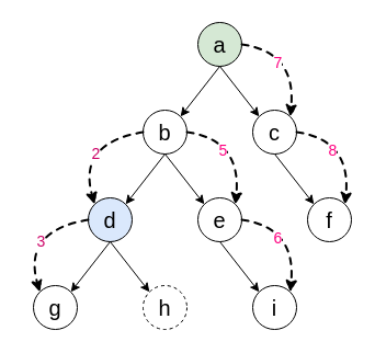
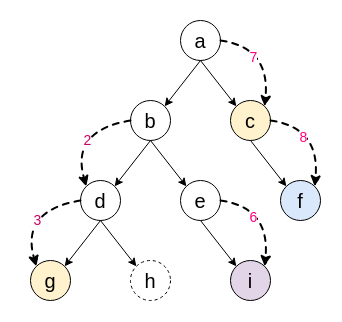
- <mxCell id="2" value="&lt;font style=&quot;font-size: 20px&quot;&gt;a&lt;/font&gt;" style="ellipse;whiteSpace=wrap;html=1;aspect=fixed;fillColor=#d5e8d4;" parent="1" vertex="1"><mxGeometry x="180" y="20" width="40" height="40" as="geometry" /></mxCell>
+ <mxCell id="2" value="&lt;font style=&quot;font-size: 20px&quot;&gt;a&lt;/font&gt;" style="ellipse;whiteSpace=wrap;html=1;aspect=fixed;" parent="1" vertex="1"><mxGeometry x="180" y="20" width="40" height="40" as="geometry" /></mxCell>
- <mxCell id="3" value="&lt;font style=&quot;font-size: 20px&quot;&gt;c&lt;/font&gt;" style="ellipse;whiteSpace=wrap;html=1;aspect=fixed;" parent="1" vertex="1"><mxGeometry x="230" y="100" width="40" height="40" as="geometry" /></mxCell>
+ <mxCell id="3" value="&lt;font style=&quot;font-size: 20px&quot;&gt;c&lt;/font&gt;" style="ellipse;whiteSpace=wrap;html=1;aspect=fixed;fillColor=#fff2cc;" parent="1" vertex="1"><mxGeometry x="230" y="100" width="40" height="40" as="geometry" /></mxCell>
- <mxCell id="23" value="" style="endArrow=classic;html=1;entryX=1;entryY=0;entryDx=0;entryDy=0;exitX=1;exitY=0.5;exitDx=0;exitDy=0;dashed=1;strokeWidth=2;jumpStyle=none;comic=1;curved=1;" edge="1" parent="1" source="4" target="7"><mxGeometry width="50" height="50" relative="1" as="geometry"><mxPoint x="220" y="130" as="sourcePoint" /><mxPoint x="175.858" y="195.858" as="targetPoint" /><Array as="points"><mxPoint x="220" y="127" /></Array></mxGeometry></mxCell>
- <mxCell id="24" value="&lt;font style=&quot;font-size: 14px&quot; color=&quot;#ff0080&quot;&gt;5&lt;/font&gt;" style="text;html=1;align=center;verticalAlign=middle;resizable=0;points=[];labelBackgroundColor=#ffffff;" vertex="1" connectable="0" parent="23"><mxGeometry x="-0.379" y="-12" relative="1" as="geometry"><mxPoint as="offset" /></mxGeometry></mxCell>
- <mxCell id="8" value="&lt;font style=&quot;font-size: 20px&quot;&gt;d&lt;/font&gt;" style="ellipse;whiteSpace=wrap;html=1;aspect=fixed;fillColor=#dae8fc;" parent="1" vertex="1"><mxGeometry x="80" y="180" width="40" height="40" as="geometry" /></mxCell>
+ <mxCell id="8" value="&lt;font style=&quot;font-size: 20px&quot;&gt;d&lt;/font&gt;" style="ellipse;whiteSpace=wrap;html=1;aspect=fixed;" parent="1" vertex="1"><mxGeometry x="80" y="180" width="40" height="40" as="geometry" /></mxCell>
- <mxCell id="11" value="&lt;font style=&quot;font-size: 20px&quot;&gt;f&lt;/font&gt;" style="ellipse;whiteSpace=wrap;html=1;aspect=fixed;" parent="1" vertex="1"><mxGeometry x="280" y="180" width="40" height="40" as="geometry" /></mxCell>
+ <mxCell id="11" value="&lt;font style=&quot;font-size: 20px&quot;&gt;f&lt;/font&gt;" style="ellipse;whiteSpace=wrap;html=1;aspect=fixed;fillColor=#dae8fc;" parent="1" vertex="1"><mxGeometry x="280" y="180" width="40" height="40" as="geometry" /></mxCell>
- <mxCell id="14" value="&lt;font style=&quot;font-size: 20px&quot;&gt;g&lt;/font&gt;" style="ellipse;whiteSpace=wrap;html=1;aspect=fixed;" parent="1" vertex="1"><mxGeometry x="30" y="260" width="40" height="40" as="geometry" /></mxCell>
+ <mxCell id="14" value="&lt;font style=&quot;font-size: 20px&quot;&gt;g&lt;/font&gt;" style="ellipse;whiteSpace=wrap;html=1;aspect=fixed;fillColor=#fff2cc;" parent="1" vertex="1"><mxGeometry x="30" y="260" width="40" height="40" as="geometry" /></mxCell>
- <mxCell id="17" value="&lt;font style=&quot;font-size: 20px&quot;&gt;i&lt;/font&gt;" style="ellipse;whiteSpace=wrap;html=1;aspect=fixed;" parent="1" vertex="1"><mxGeometry x="230" y="260" width="40" height="40" as="geometry" /></mxCell>
+ <mxCell id="17" value="&lt;font style=&quot;font-size: 20px&quot;&gt;i&lt;/font&gt;" style="ellipse;whiteSpace=wrap;html=1;aspect=fixed;fillColor=#e1d5e7;" parent="1" vertex="1"><mxGeometry x="230" y="260" width="40" height="40" as="geometry" /></mxCell>
